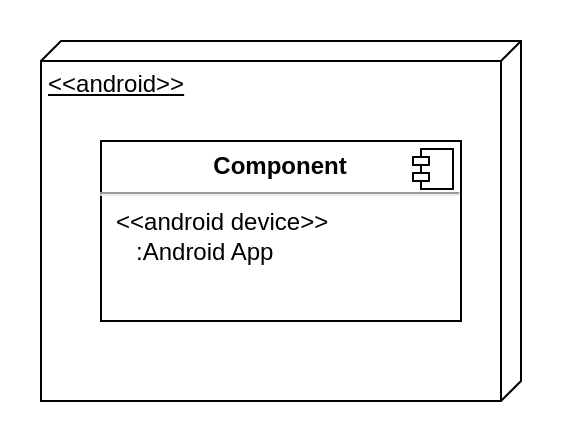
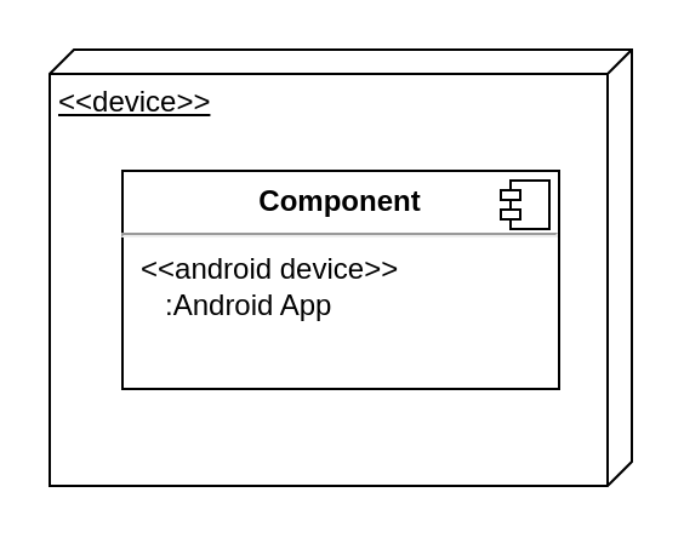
- <mxCell id="2" value="&amp;lt;&amp;lt;android&amp;gt;&amp;gt;" style="verticalAlign=top;align=left;spacingTop=8;spacingLeft=2;spacingRight=12;shape=cube;size=10;direction=south;fontStyle=4;html=1;" vertex="1" parent="1"><mxGeometry x="20" y="20" width="240" height="180" as="geometry" /></mxCell>
+ <mxCell id="2" value="&amp;lt;&amp;lt;device&amp;gt;&amp;gt;" style="verticalAlign=top;align=left;spacingTop=8;spacingLeft=2;spacingRight=12;shape=cube;size=10;direction=south;fontStyle=4;html=1;" vertex="1" parent="1"><mxGeometry x="20" y="20" width="240" height="180" as="geometry" /></mxCell>
